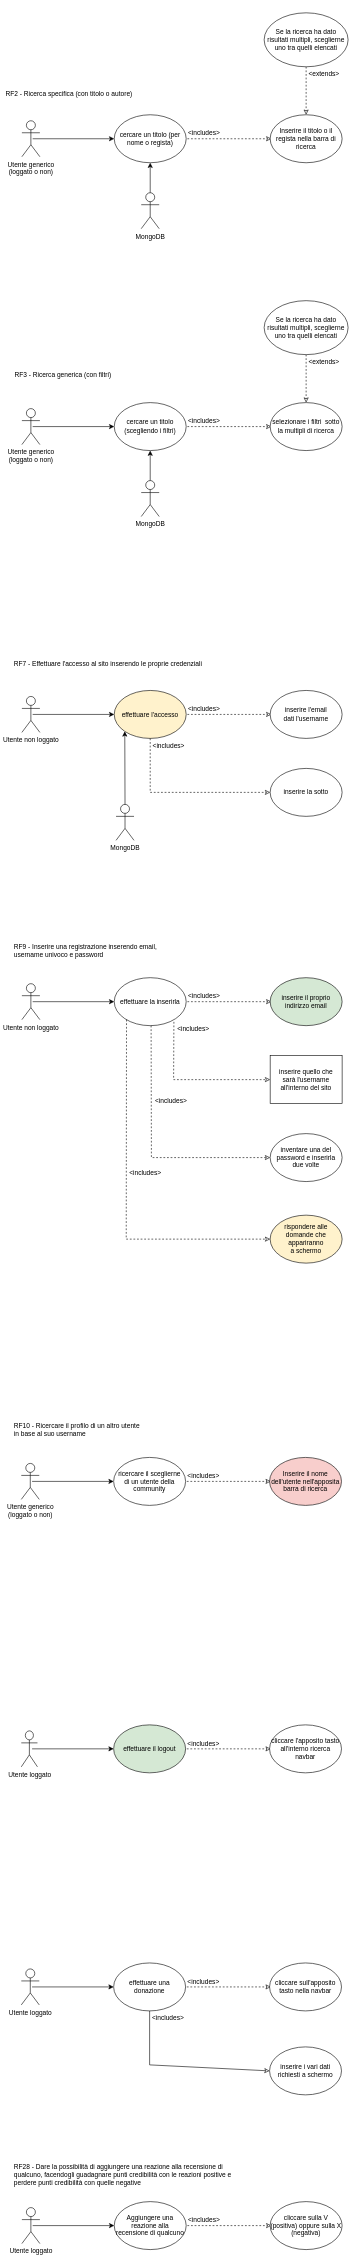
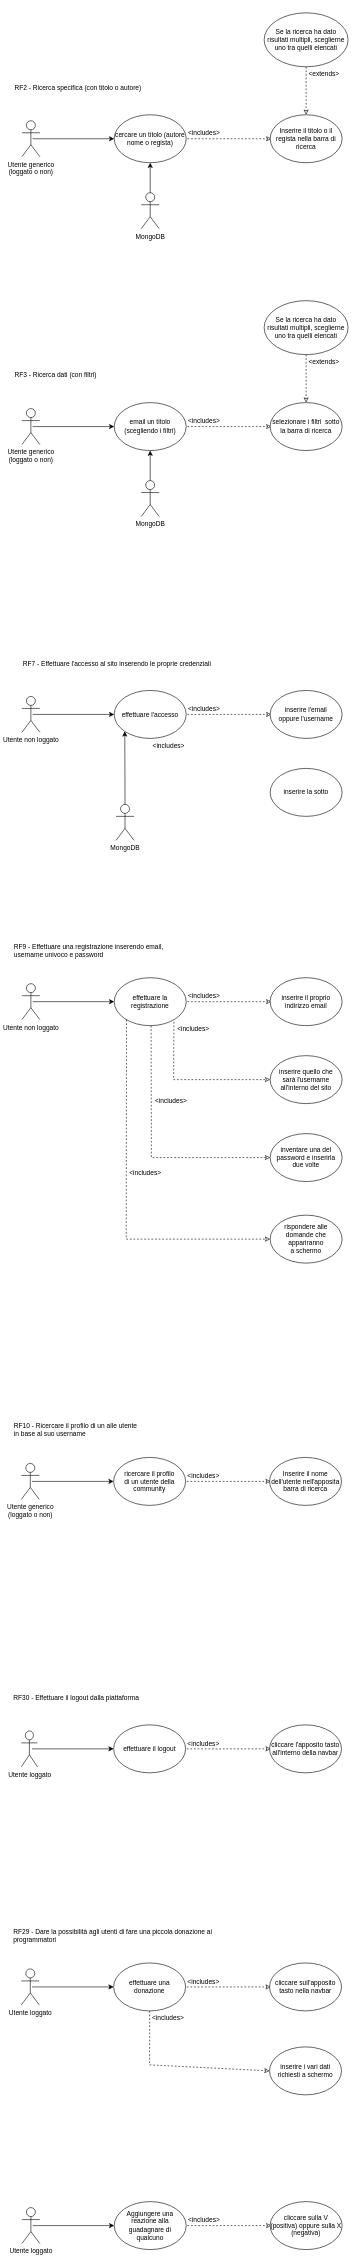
- <mxCell id="3" value="RF2 - Ricerca specifica (con titolo o autore)" style="text;html=1;strokeColor=none;fillColor=none;align=left;verticalAlign=middle;whiteSpace=wrap;rounded=0;fontSize=11;" parent="1" vertex="1"><mxGeometry x="7" y="140" width="280" height="30" as="geometry" /></mxCell>
+ <mxCell id="3" value="RF2 - Ricerca specifica (con titolo o autore)" style="text;html=1;strokeColor=none;fillColor=none;align=left;verticalAlign=middle;whiteSpace=wrap;rounded=0;fontSize=11;" parent="1" vertex="1"><mxGeometry x="22" y="130" width="280" height="30" as="geometry" /></mxCell>
- <mxCell id="4" value="cercare un titolo (per nome o regista)" style="ellipse;whiteSpace=wrap;html=1;fontSize=11;" parent="1" vertex="1"><mxGeometry x="190" y="190" width="120" height="80" as="geometry" /></mxCell>
+ <mxCell id="4" value="cercare un titolo (autore nome o regista)" style="ellipse;whiteSpace=wrap;html=1;fontSize=11;" parent="1" vertex="1"><mxGeometry x="190" y="190" width="120" height="80" as="geometry" /></mxCell>
- <mxCell id="10" value="RF3 - Ricerca generica (con filtri)" style="text;html=1;strokeColor=none;fillColor=none;align=left;verticalAlign=middle;whiteSpace=wrap;rounded=0;fontSize=11;" parent="1" vertex="1"><mxGeometry x="22" y="609" width="280" height="30" as="geometry" /></mxCell>
+ <mxCell id="10" value="RF3 - Ricerca dati (con filtri)" style="text;html=1;strokeColor=none;fillColor=none;align=left;verticalAlign=middle;whiteSpace=wrap;rounded=0;fontSize=11;" parent="1" vertex="1"><mxGeometry x="22" y="609" width="280" height="30" as="geometry" /></mxCell>
- <mxCell id="11" value="cercare un titolo&lt;br&gt;(scegliendo i filtri)" style="ellipse;whiteSpace=wrap;html=1;fontSize=11;" parent="1" vertex="1"><mxGeometry x="190" y="670" width="120" height="80" as="geometry" /></mxCell>
+ <mxCell id="11" value="email un titolo&lt;br&gt;(scegliendo i filtri)" style="ellipse;whiteSpace=wrap;html=1;fontSize=11;" parent="1" vertex="1"><mxGeometry x="190" y="670" width="120" height="80" as="geometry" /></mxCell>
- <mxCell id="15" value="selezionare i filtri&amp;nbsp; sotto la multipli di ricerca" style="ellipse;whiteSpace=wrap;html=1;fontSize=11;" parent="1" vertex="1"><mxGeometry x="450" y="670" width="120" height="80" as="geometry" /></mxCell>
+ <mxCell id="15" value="selezionare i filtri&amp;nbsp; sotto la barra di ricerca" style="ellipse;whiteSpace=wrap;html=1;fontSize=11;" parent="1" vertex="1"><mxGeometry x="450" y="670" width="120" height="80" as="geometry" /></mxCell>
- <mxCell id="23" value="RF7 - Effettuare l'accesso al sito inserendo le proprie credenziali" style="text;html=1;strokeColor=none;fillColor=none;align=left;verticalAlign=middle;whiteSpace=wrap;rounded=0;fontSize=11;" parent="1" vertex="1"><mxGeometry x="21" y="1090" width="381" height="30" as="geometry" /></mxCell>
+ <mxCell id="23" value="RF7 - Effettuare l'accesso al sito inserendo le proprie credenziali" style="text;html=1;strokeColor=none;fillColor=none;align=left;verticalAlign=middle;whiteSpace=wrap;rounded=0;fontSize=11;" parent="1" vertex="1"><mxGeometry x="36" y="1090" width="381" height="30" as="geometry" /></mxCell>
- <mxCell id="24" value="effettuare l'accesso" style="ellipse;whiteSpace=wrap;html=1;fontSize=11;fillColor=#fff2cc;" parent="1" vertex="1"><mxGeometry x="190" y="1150" width="120" height="80" as="geometry" /></mxCell>
+ <mxCell id="24" value="effettuare l'accesso" style="ellipse;whiteSpace=wrap;html=1;fontSize=11;" parent="1" vertex="1"><mxGeometry x="190" y="1150" width="120" height="80" as="geometry" /></mxCell>
- <mxCell id="28" value="inserire l'email&lt;br&gt;dati l'username" style="ellipse;whiteSpace=wrap;html=1;fontSize=11;" parent="1" vertex="1"><mxGeometry x="450" y="1150" width="120" height="80" as="geometry" /></mxCell>
+ <mxCell id="28" value="inserire l'email&lt;br&gt;oppure l'username" style="ellipse;whiteSpace=wrap;html=1;fontSize=11;" parent="1" vertex="1"><mxGeometry x="450" y="1150" width="120" height="80" as="geometry" /></mxCell>
- <mxCell id="29" value="" style="endArrow=classic;dashed=1;html=1;rounded=0;fontSize=11;endFill=0;exitX=0.5;exitY=1;exitDx=0;exitDy=0;entryX=0;entryY=0.5;entryDx=0;entryDy=0;" parent="1" source="24" target="31" edge="1"><mxGeometry width="50" height="50" relative="1" as="geometry"><mxPoint x="282" y="1284" as="sourcePoint" /><mxPoint x="422" y="1284" as="targetPoint" /><Array as="points"><mxPoint x="250" y="1320" /></Array></mxGeometry></mxCell>
- <mxCell id="33" value="RF9 - Inserire una registrazione inserendo email, username univoco e password" style="text;html=1;strokeColor=none;fillColor=none;align=left;verticalAlign=middle;whiteSpace=wrap;rounded=0;fontSize=11;" parent="1" vertex="1"><mxGeometry x="21" y="1569" width="272" height="30" as="geometry" /></mxCell>
+ <mxCell id="33" value="RF9 - Effettuare una registrazione inserendo email, username univoco e password" style="text;html=1;strokeColor=none;fillColor=none;align=left;verticalAlign=middle;whiteSpace=wrap;rounded=0;fontSize=11;" parent="1" vertex="1"><mxGeometry x="21" y="1569" width="272" height="30" as="geometry" /></mxCell>
- <mxCell id="34" value="effettuare la inserirla" style="ellipse;whiteSpace=wrap;html=1;fontSize=11;" parent="1" vertex="1"><mxGeometry x="190" y="1629" width="120" height="80" as="geometry" /></mxCell>
+ <mxCell id="34" value="effettuare la registrazione" style="ellipse;whiteSpace=wrap;html=1;fontSize=11;" parent="1" vertex="1"><mxGeometry x="190" y="1629" width="120" height="80" as="geometry" /></mxCell>
- <mxCell id="38" value="inserire il proprio&lt;br&gt;indirizzo email" style="ellipse;whiteSpace=wrap;html=1;fontSize=11;fillColor=#d5e8d4;" parent="1" vertex="1"><mxGeometry x="450" y="1629" width="120" height="80" as="geometry" /></mxCell>
+ <mxCell id="38" value="inserire il proprio&lt;br&gt;indirizzo email" style="ellipse;whiteSpace=wrap;html=1;fontSize=11;" parent="1" vertex="1"><mxGeometry x="450" y="1629" width="120" height="80" as="geometry" /></mxCell>
- <mxCell id="41" value="inserire quello che&lt;br&gt;sarà l'username&lt;br&gt;all'interno del sito" style="whiteSpace=wrap;html=1;fontSize=11;rounded=0;" parent="1" vertex="1"><mxGeometry x="450" y="1759" width="120" height="80" as="geometry" /></mxCell>
+ <mxCell id="41" value="inserire quello che&lt;br&gt;sarà l'username&lt;br&gt;all'interno del sito" style="ellipse;whiteSpace=wrap;html=1;fontSize=11;" parent="1" vertex="1"><mxGeometry x="450" y="1759" width="120" height="80" as="geometry" /></mxCell>
- <mxCell id="47" value="rispondere alle domande che appariranno&lt;br&gt;a schermo" style="ellipse;whiteSpace=wrap;html=1;fontSize=11;fillColor=#fff2cc;" parent="1" vertex="1"><mxGeometry x="450" y="2025" width="120" height="80" as="geometry" /></mxCell>
+ <mxCell id="47" value="rispondere alle domande che appariranno&lt;br&gt;a schermo" style="ellipse;whiteSpace=wrap;html=1;fontSize=11;" parent="1" vertex="1"><mxGeometry x="450" y="2025" width="120" height="80" as="geometry" /></mxCell>
- <mxCell id="49" value="RF10 - Ricercare il profilo di un altro utente&lt;br&gt;in base al suo username" style="text;html=1;strokeColor=none;fillColor=none;align=left;verticalAlign=middle;whiteSpace=wrap;rounded=0;fontSize=11;" parent="1" vertex="1"><mxGeometry x="21" y="2368" width="280" height="30" as="geometry" /></mxCell>
+ <mxCell id="49" value="RF10 - Ricercare il profilo di un alle utente&lt;br&gt;in base al suo username" style="text;html=1;strokeColor=none;fillColor=none;align=left;verticalAlign=middle;whiteSpace=wrap;rounded=0;fontSize=11;" parent="1" vertex="1"><mxGeometry x="21" y="2368" width="280" height="30" as="geometry" /></mxCell>
- <mxCell id="50" value="ricercare il sceglierne&lt;br&gt;di un utente della&lt;br&gt;community" style="ellipse;whiteSpace=wrap;html=1;fontSize=11;" parent="1" vertex="1"><mxGeometry x="189" y="2429" width="120" height="80" as="geometry" /></mxCell>
+ <mxCell id="50" value="ricercare il profilo&lt;br&gt;di un utente della&lt;br&gt;community" style="ellipse;whiteSpace=wrap;html=1;fontSize=11;" parent="1" vertex="1"><mxGeometry x="189" y="2429" width="120" height="80" as="geometry" /></mxCell>
- <mxCell id="54" value="Inserire il nome&lt;br&gt;dell'utente nell'apposita barra di ricerca" style="ellipse;whiteSpace=wrap;html=1;fontSize=11;fillColor=#f8cecc;" parent="1" vertex="1"><mxGeometry x="449" y="2429" width="120" height="80" as="geometry" /></mxCell>
+ <mxCell id="54" value="Inserire il nome&lt;br&gt;dell'utente nell'apposita barra di ricerca" style="ellipse;whiteSpace=wrap;html=1;fontSize=11;" parent="1" vertex="1"><mxGeometry x="449" y="2429" width="120" height="80" as="geometry" /></mxCell>
+ <mxCell id="56" value="RF30 - Effettuare il logout dalla piattaforma" style="text;html=1;strokeColor=none;fillColor=none;align=left;verticalAlign=middle;whiteSpace=wrap;rounded=0;fontSize=11;" vertex="1" parent="1"><mxGeometry x="20" y="2815" width="381" height="30" as="geometry" /></mxCell>
- <mxCell id="57" value="effettuare il logout" style="ellipse;whiteSpace=wrap;html=1;fontSize=11;fillColor=#d5e8d4;" vertex="1" parent="1"><mxGeometry x="189" y="2875" width="120" height="80" as="geometry" /></mxCell>
+ <mxCell id="57" value="effettuare il logout" style="ellipse;whiteSpace=wrap;html=1;fontSize=11;" vertex="1" parent="1"><mxGeometry x="189" y="2875" width="120" height="80" as="geometry" /></mxCell>
- <mxCell id="61" value="cliccare l'apposito tasto all'interno ricerca navbar" style="ellipse;whiteSpace=wrap;html=1;fontSize=11;" vertex="1" parent="1"><mxGeometry x="449" y="2875" width="120" height="80" as="geometry" /></mxCell>
+ <mxCell id="61" value="cliccare l'apposito tasto all'interno della navbar" style="ellipse;whiteSpace=wrap;html=1;fontSize=11;" vertex="1" parent="1"><mxGeometry x="449" y="2875" width="120" height="80" as="geometry" /></mxCell>
+ <mxCell id="63" value="RF29 - Dare la possibilità agli utenti di fare una piccola donazione ai programmatori" style="text;html=1;strokeColor=none;fillColor=none;align=left;verticalAlign=middle;whiteSpace=wrap;rounded=0;fontSize=11;" vertex="1" parent="1"><mxGeometry x="20" y="3212" width="381" height="30" as="geometry" /></mxCell>
- <mxCell id="69" value="" style="endArrow=classic;dashed=0;html=1;rounded=0;fontSize=11;endFill=0;exitX=0.5;exitY=1;exitDx=0;exitDy=0;entryX=0;entryY=0.5;entryDx=0;entryDy=0;" edge="1" parent="1" source="64" target="71"><mxGeometry width="50" height="50" relative="1" as="geometry"><mxPoint x="281" y="3406" as="sourcePoint" /><mxPoint x="421" y="3406" as="targetPoint" /><Array as="points"><mxPoint x="249" y="3442" /></Array></mxGeometry></mxCell>
+ <mxCell id="69" value="" style="endArrow=classic;dashed=1;html=1;rounded=0;fontSize=11;endFill=0;exitX=0.5;exitY=1;exitDx=0;exitDy=0;entryX=0;entryY=0.5;entryDx=0;entryDy=0;" edge="1" parent="1" source="64" target="71"><mxGeometry width="50" height="50" relative="1" as="geometry"><mxPoint x="281" y="3406" as="sourcePoint" /><mxPoint x="421" y="3406" as="targetPoint" /><Array as="points"><mxPoint x="249" y="3442" /></Array></mxGeometry></mxCell>
- <mxCell id="73" value="RF28 - Dare la possibilità di aggiungere una reazione alla recensione di qualcuno, facendogli guadagnare punti credibilità con le reazioni positive e perdere punti credibilità con quelle negative" style="text;html=1;strokeColor=none;fillColor=none;align=left;verticalAlign=middle;whiteSpace=wrap;rounded=0;fontSize=11;" vertex="1" parent="1"><mxGeometry x="21" y="3610" width="381" height="30" as="geometry" /></mxCell>
- <mxCell id="74" value="Aggiungere una reazione alla recensione di qualcuno" style="ellipse;whiteSpace=wrap;html=1;fontSize=11;" vertex="1" parent="1"><mxGeometry x="190" y="3670" width="120" height="80" as="geometry" /></mxCell>
+ <mxCell id="74" value="Aggiungere una reazione alla guadagnare di qualcuno" style="ellipse;whiteSpace=wrap;html=1;fontSize=11;" vertex="1" parent="1"><mxGeometry x="190" y="3670" width="120" height="80" as="geometry" /></mxCell>
